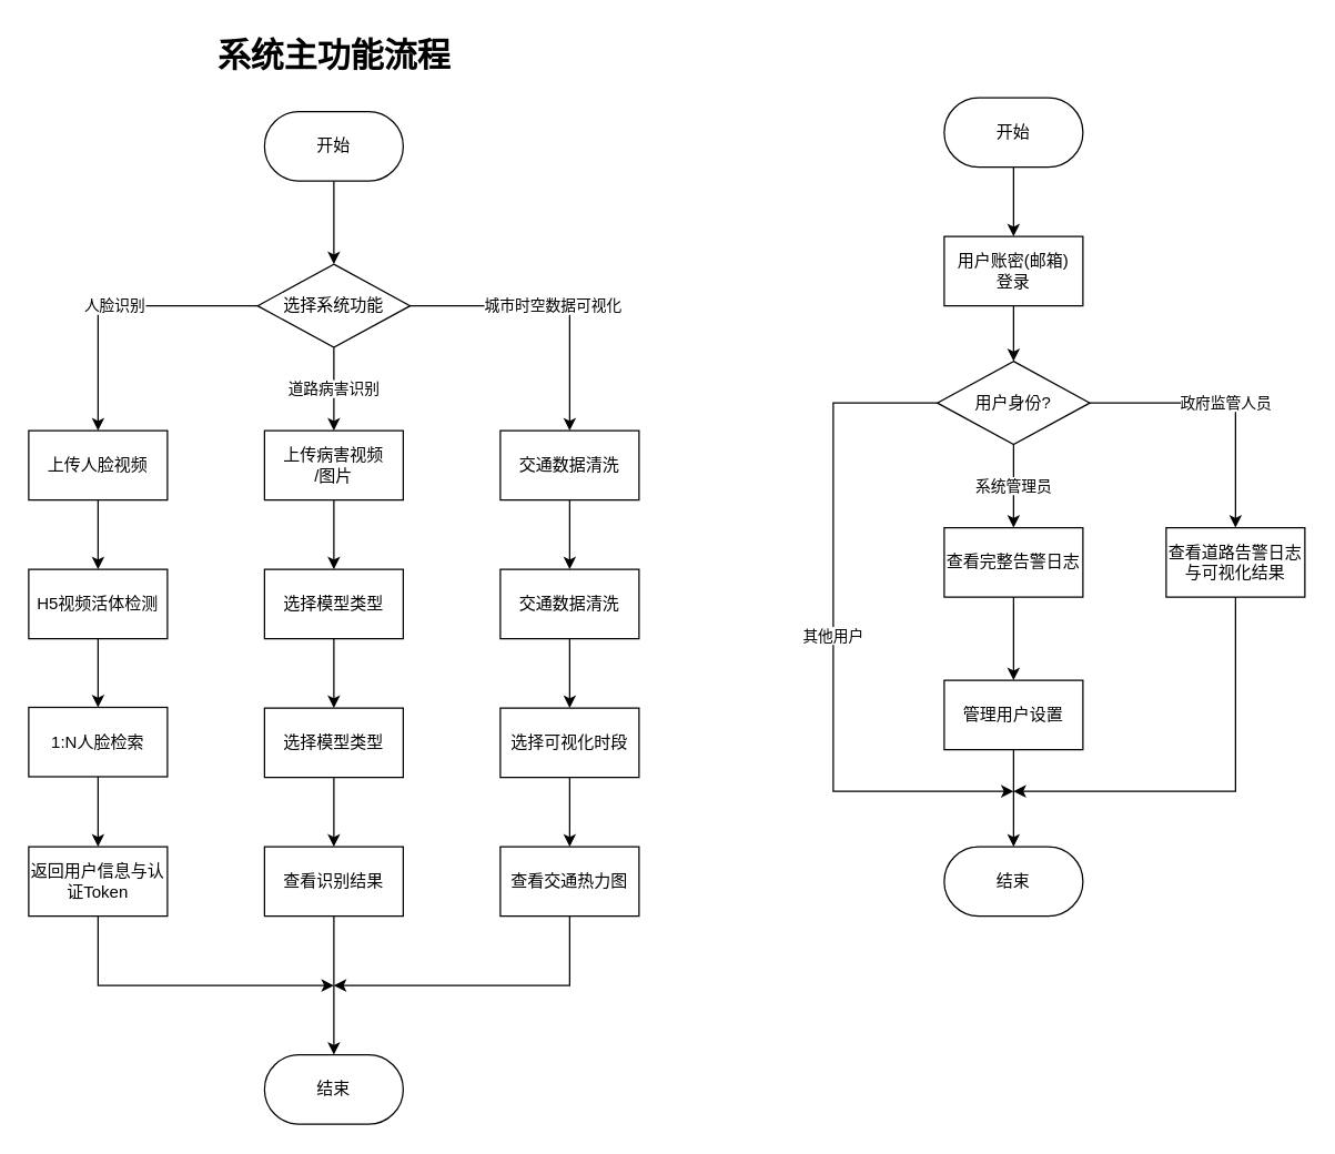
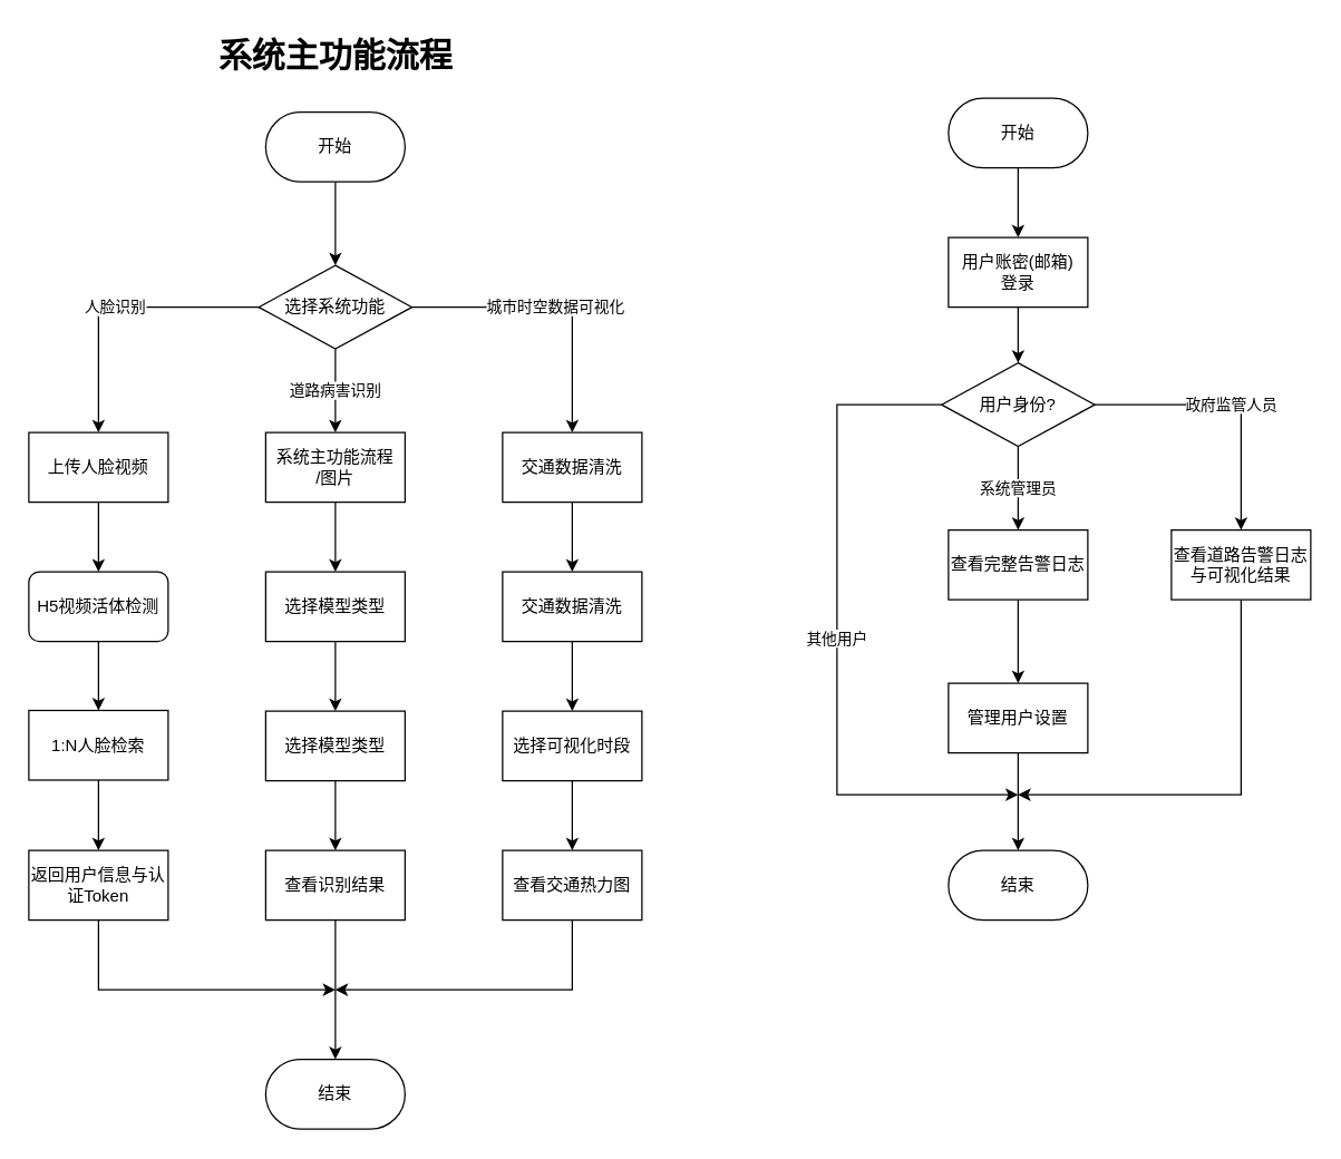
- <mxCell id="11" value="上传病害视频&lt;div&gt;/图片&lt;/div&gt;" style="rounded=0;whiteSpace=wrap;html=1;" parent="1" vertex="1"><mxGeometry x="190" y="310" width="100" height="50" as="geometry" /></mxCell>
+ <mxCell id="11" value="系统主功能流程&lt;div&gt;/图片&lt;/div&gt;" style="rounded=0;whiteSpace=wrap;html=1;" parent="1" vertex="1"><mxGeometry x="190" y="310" width="100" height="50" as="geometry" /></mxCell>
- <mxCell id="26" value="H5视频活体检测" style="rounded=0;whiteSpace=wrap;html=1;" parent="1" vertex="1"><mxGeometry x="20" y="410" width="100" height="50" as="geometry" /></mxCell>
+ <mxCell id="26" value="H5视频活体检测" style="whiteSpace=wrap;html=1;rounded=1;" parent="1" vertex="1"><mxGeometry x="20" y="410" width="100" height="50" as="geometry" /></mxCell>
